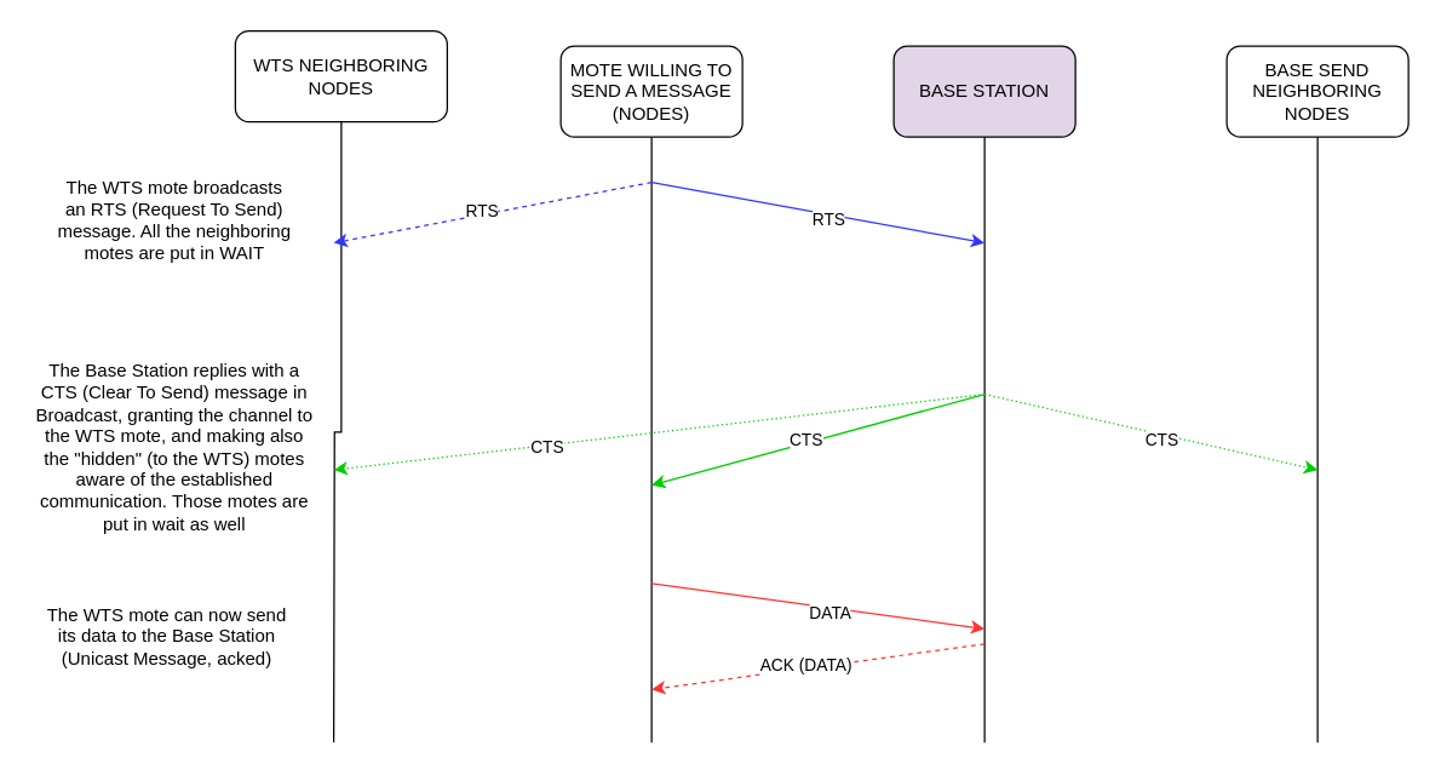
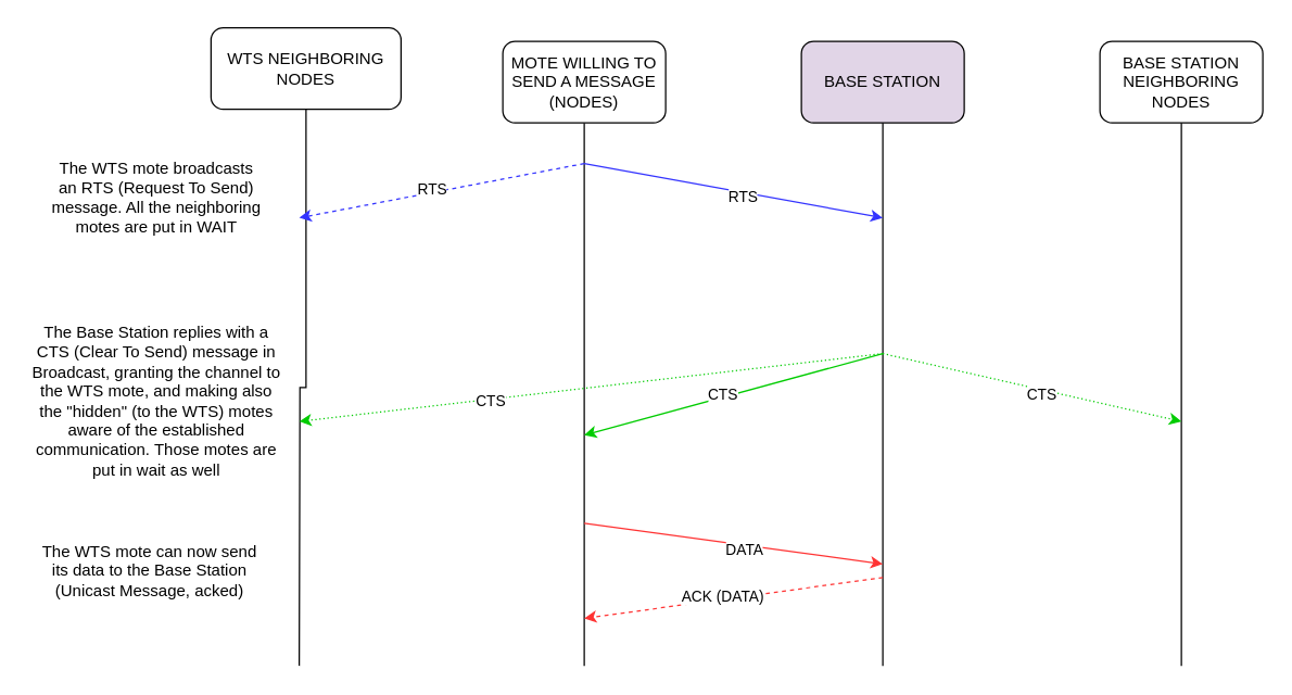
- <mxCell id="23" value="BASE SEND NEIGHBORING NODES" style="rounded=1;whiteSpace=wrap;html=1;" vertex="1" parent="1"><mxGeometry x="810" y="30" width="120" height="60" as="geometry" /></mxCell>
+ <mxCell id="23" value="BASE STATION NEIGHBORING NODES" style="rounded=1;whiteSpace=wrap;html=1;" vertex="1" parent="1"><mxGeometry x="810" y="30" width="120" height="60" as="geometry" /></mxCell>
